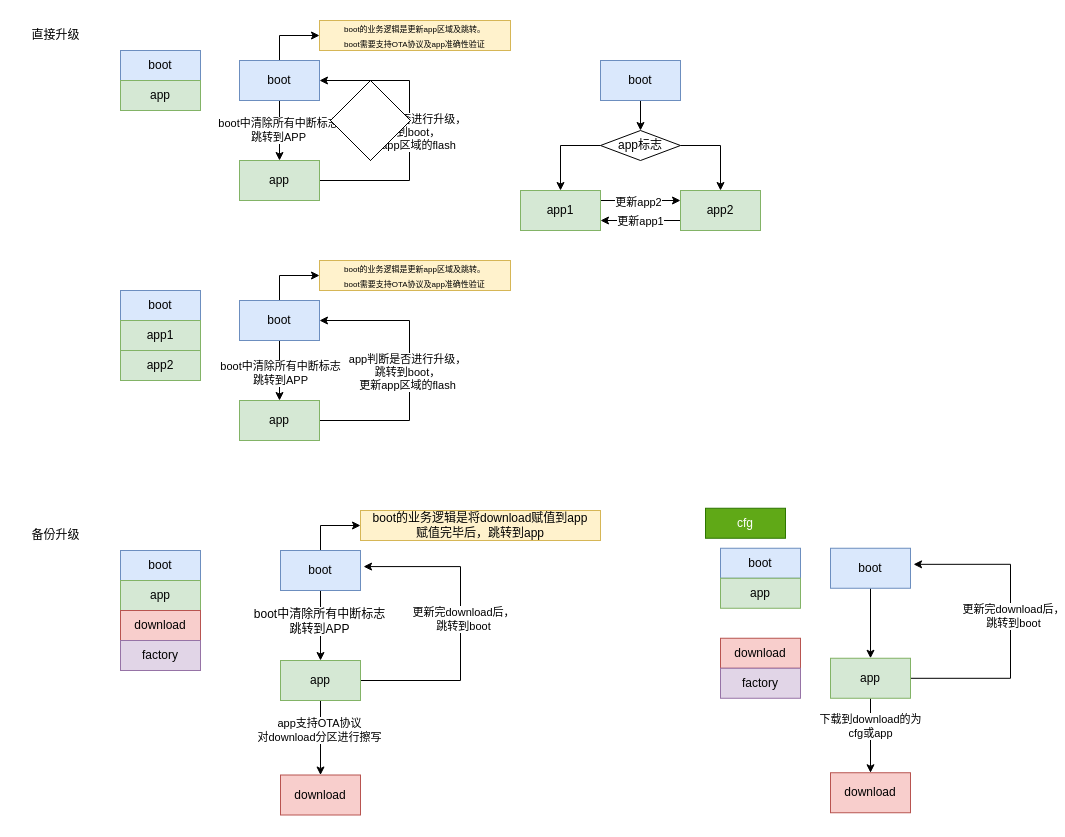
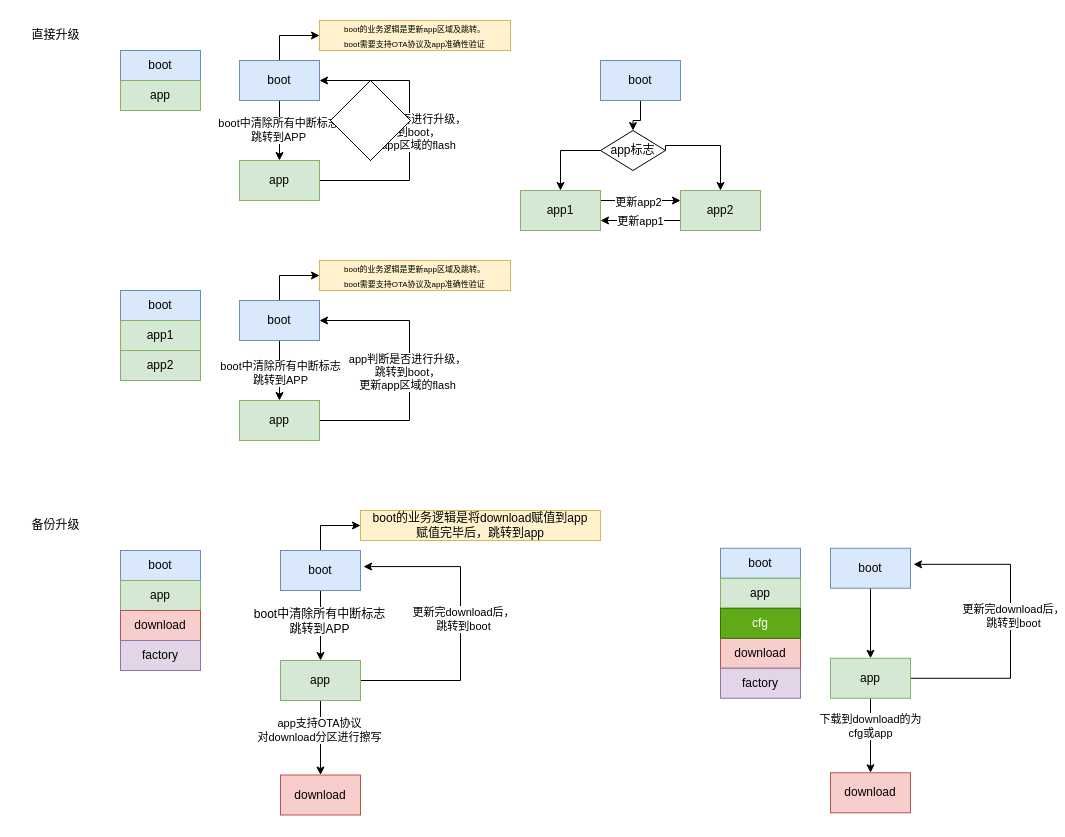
- <mxCell id="54" value="app标志" style="rhombus;whiteSpace=wrap;html=1;" vertex="1" parent="1"><mxGeometry x="600" y="130" width="80" height="30" as="geometry" /></mxCell>
+ <mxCell id="54" value="app标志" style="rhombus;whiteSpace=wrap;html=1;" vertex="1" parent="1"><mxGeometry x="600" y="130" width="65" height="40" as="geometry" /></mxCell>
- <mxCell id="67" value="cfg" style="rounded=0;whiteSpace=wrap;html=1;fillColor=#60a917;strokeColor=#2D7600;fontColor=#ffffff;" vertex="1" parent="1"><mxGeometry x="705" y="507.75" width="80" height="30" as="geometry" /></mxCell>
+ <mxCell id="67" value="cfg" style="rounded=0;whiteSpace=wrap;html=1;fillColor=#60a917;strokeColor=#2D7600;fontColor=#ffffff;" vertex="1" parent="1"><mxGeometry x="720" y="607.75" width="80" height="30" as="geometry" /></mxCell>
- <mxCell id="13" value="备份升级" style="text;html=1;align=center;verticalAlign=middle;resizable=0;points=[];autosize=1;strokeColor=none;fillColor=none;" vertex="1" parent="1"><mxGeometry x="20" y="520" width="70" height="30" as="geometry" /></mxCell>
+ <mxCell id="13" value="备份升级" style="text;html=1;align=center;verticalAlign=middle;resizable=0;points=[];autosize=1;strokeColor=none;fillColor=none;" vertex="1" parent="1"><mxGeometry x="20" y="510" width="70" height="30" as="geometry" /></mxCell>
